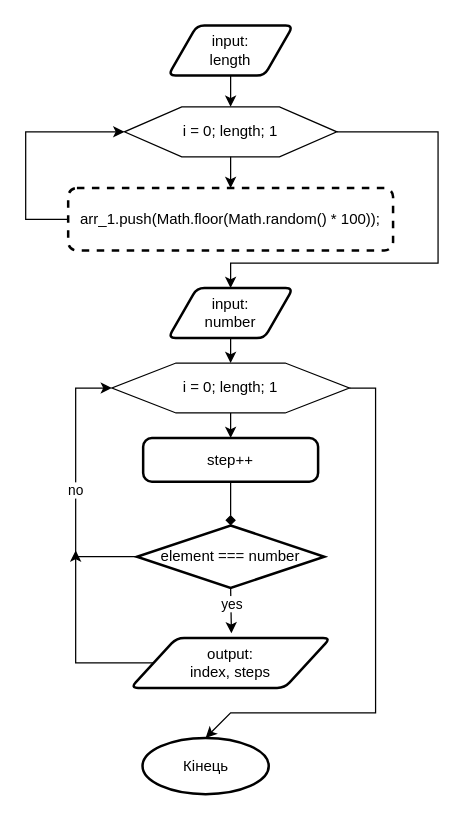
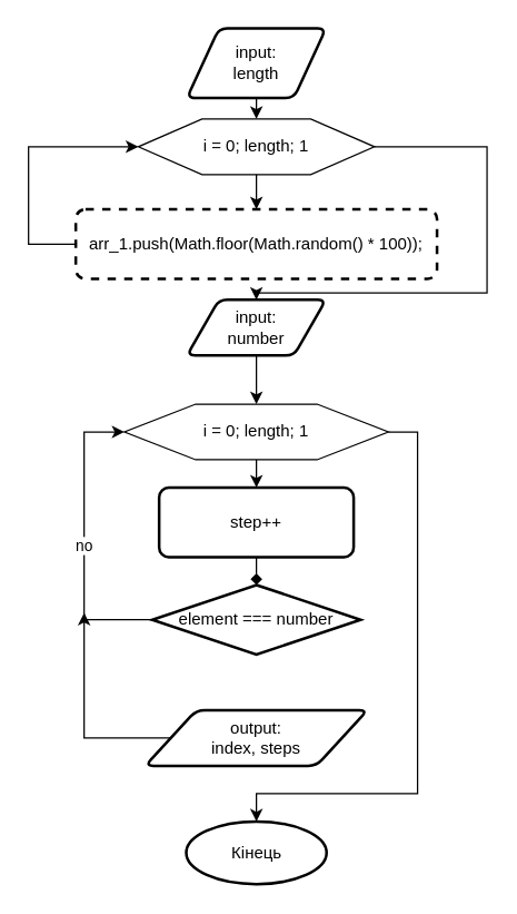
- <mxCell id="2" value="input:&lt;br&gt;length" style="shape=parallelogram;html=1;strokeWidth=2;perimeter=parallelogramPerimeter;whiteSpace=wrap;rounded=1;arcSize=12;size=0.23;" vertex="1" parent="1"><mxGeometry x="134" y="20" width="100" height="40" as="geometry" /></mxCell>
+ <mxCell id="2" value="input:&lt;br&gt;length" style="shape=parallelogram;html=1;strokeWidth=2;perimeter=parallelogramPerimeter;whiteSpace=wrap;rounded=1;arcSize=12;size=0.23;" vertex="1" parent="1"><mxGeometry x="134" y="20" width="100" height="50" as="geometry" /></mxCell>
- <mxCell id="10" value="input:&lt;br&gt;number" style="shape=parallelogram;html=1;strokeWidth=2;perimeter=parallelogramPerimeter;whiteSpace=wrap;rounded=1;arcSize=12;size=0.23;" vertex="1" parent="1"><mxGeometry x="134" y="230" width="100" height="40" as="geometry" /></mxCell>
+ <mxCell id="10" value="input:&lt;br&gt;number" style="shape=parallelogram;html=1;strokeWidth=2;perimeter=parallelogramPerimeter;whiteSpace=wrap;rounded=1;arcSize=12;size=0.23;" vertex="1" parent="1"><mxGeometry x="134" y="215" width="100" height="40" as="geometry" /></mxCell>
- <mxCell id="19" value="step++" style="rounded=1;whiteSpace=wrap;html=1;absoluteArcSize=1;arcSize=14;strokeWidth=2;" vertex="1" parent="1"><mxGeometry x="114" y="350" width="140" height="35" as="geometry" /></mxCell>
+ <mxCell id="19" value="step++" style="rounded=1;whiteSpace=wrap;html=1;absoluteArcSize=1;arcSize=14;strokeWidth=2;" vertex="1" parent="1"><mxGeometry x="114" y="350" width="140" height="50" as="geometry" /></mxCell>
- <mxCell id="15" value="" style="endArrow=classic;html=1;rounded=0;exitX=0.5;exitY=1;exitDx=0;exitDy=0;exitPerimeter=0;entryX=0.504;entryY=-0.092;entryDx=0;entryDy=0;entryPerimeter=0;" edge="1" parent="1" source="14" target="17"><mxGeometry width="50" height="50" relative="1" as="geometry"><mxPoint x="-100" y="465" as="sourcePoint" /><mxPoint x="184" y="495" as="targetPoint" /></mxGeometry></mxCell>
- <mxCell id="16" value="yes" style="edgeLabel;html=1;align=center;verticalAlign=middle;resizable=0;points=[];" vertex="1" connectable="0" parent="15"><mxGeometry x="-0.28" relative="1" as="geometry"><mxPoint as="offset" /></mxGeometry></mxCell>
- <mxCell id="18" value="Кінець" style="strokeWidth=2;html=1;shape=mxgraph.flowchart.start_2;whiteSpace=wrap;" vertex="1" parent="1"><mxGeometry x="113.5" y="590" width="101" height="45" as="geometry" /></mxCell>
+ <mxCell id="18" value="Кінець" style="strokeWidth=2;html=1;shape=mxgraph.flowchart.start_2;whiteSpace=wrap;" vertex="1" parent="1"><mxGeometry x="133.5" y="590" width="101" height="45" as="geometry" /></mxCell>
